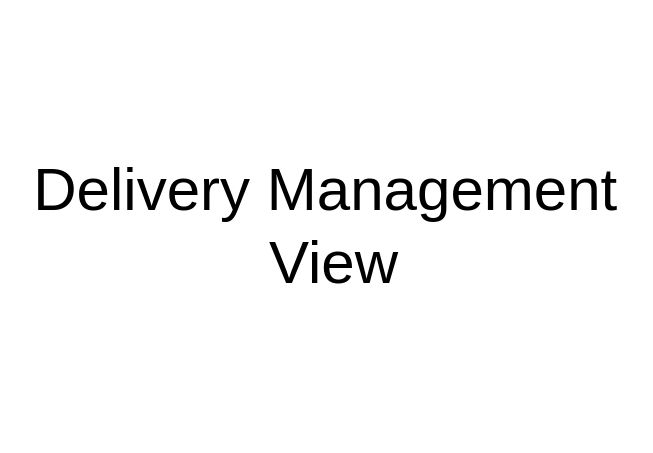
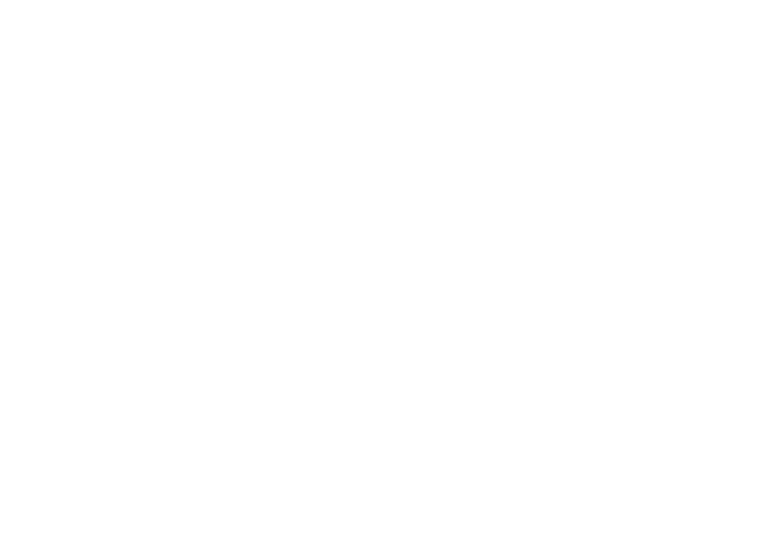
- <mxCell id="2" value="Delivery Management&lt;br&gt;&amp;nbsp;View" style="text;html=1;strokeColor=none;fillColor=none;align=center;verticalAlign=middle;whiteSpace=wrap;rounded=0;fontSize=48;opacity=30;" parent="1" vertex="1"><mxGeometry x="20" y="20" width="480" height="320" as="geometry" /></mxCell>
